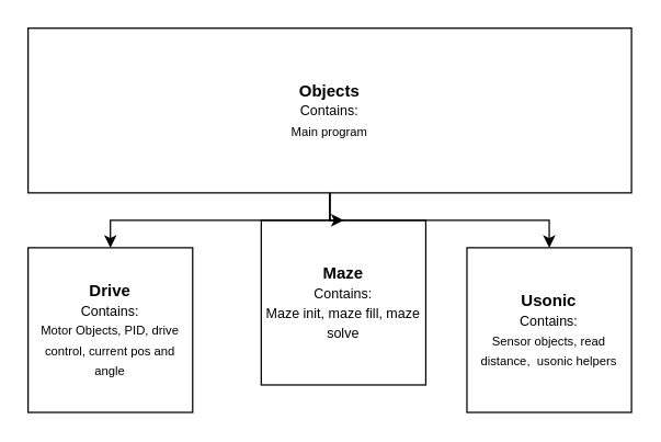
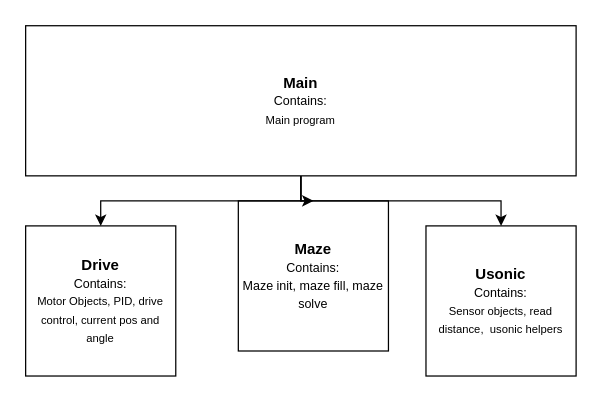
- <mxCell id="8" value="&lt;b&gt;Objects&lt;br&gt;&lt;/b&gt;&lt;font style=&quot;border-color: var(--border-color); font-size: 10px;&quot;&gt;Contains:&lt;/font&gt;&lt;br style=&quot;border-color: var(--border-color);&quot;&gt;&lt;font style=&quot;border-color: var(--border-color); font-size: 9px;&quot;&gt;Main program&lt;/font&gt;" style="rounded=0;whiteSpace=wrap;html=1;" vertex="1" parent="1"><mxGeometry x="20" y="20" width="440" height="120" as="geometry" /></mxCell>
+ <mxCell id="8" value="&lt;b&gt;Main&lt;br&gt;&lt;/b&gt;&lt;font style=&quot;border-color: var(--border-color); font-size: 10px;&quot;&gt;Contains:&lt;/font&gt;&lt;br style=&quot;border-color: var(--border-color);&quot;&gt;&lt;font style=&quot;border-color: var(--border-color); font-size: 9px;&quot;&gt;Main program&lt;/font&gt;" style="rounded=0;whiteSpace=wrap;html=1;" vertex="1" parent="1"><mxGeometry x="20" y="20" width="440" height="120" as="geometry" /></mxCell>
